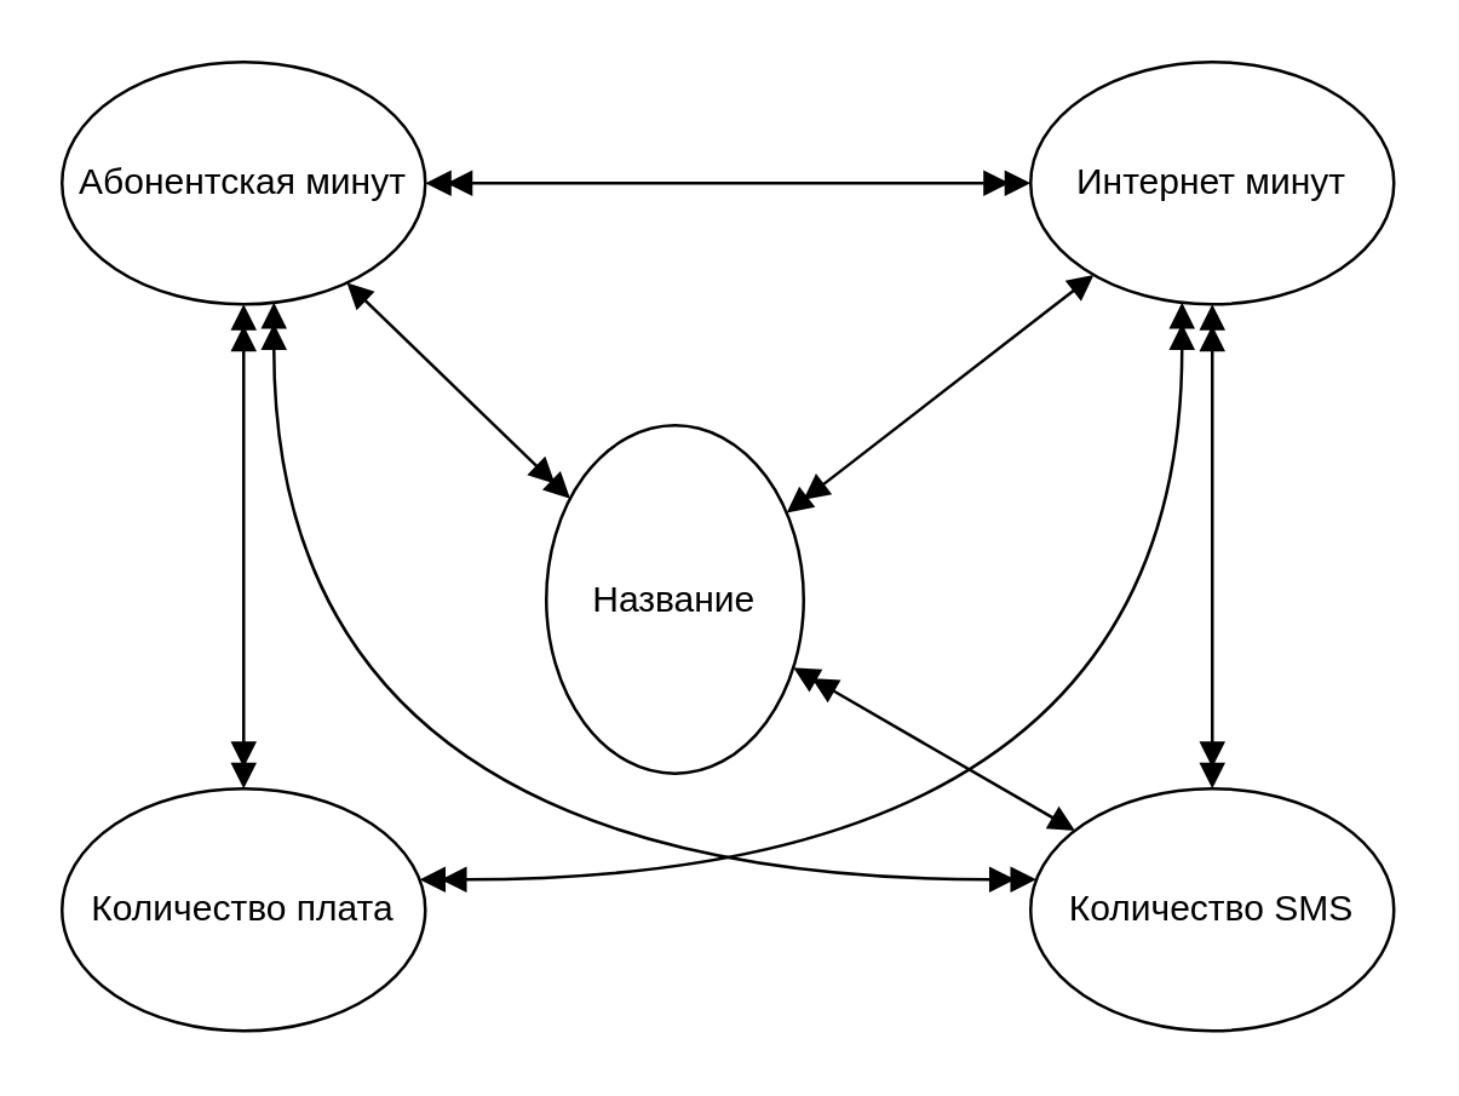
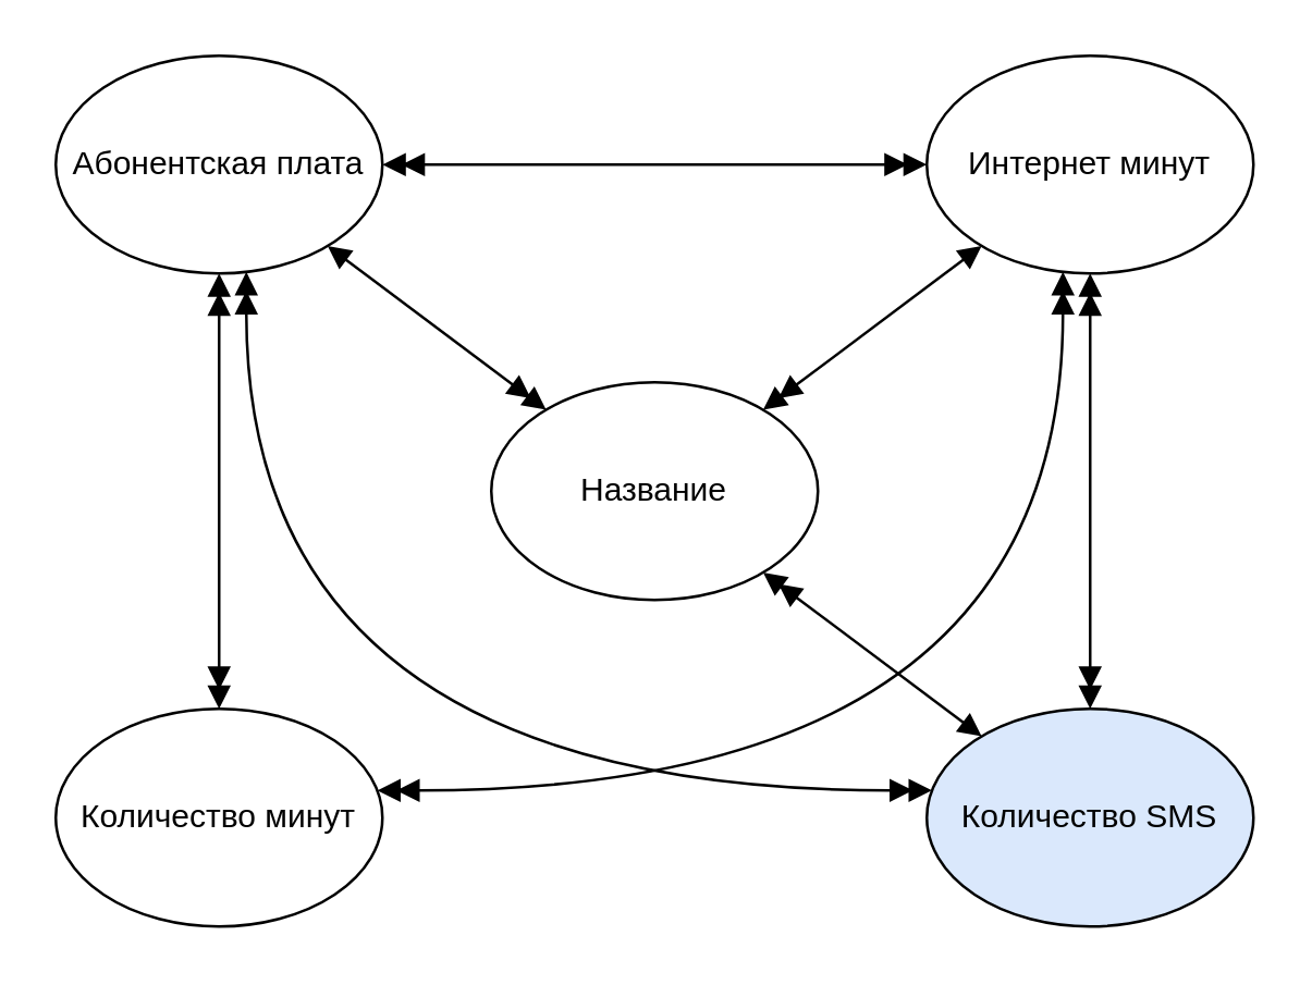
- <mxCell id="3" value="Абонентская минут" style="ellipse;whiteSpace=wrap;html=1;" parent="1" vertex="1"><mxGeometry x="20" y="20" width="120" height="80" as="geometry" /></mxCell>
+ <mxCell id="3" value="Абонентская плата" style="ellipse;whiteSpace=wrap;html=1;" parent="1" vertex="1"><mxGeometry x="20" y="20" width="120" height="80" as="geometry" /></mxCell>
- <mxCell id="2" value="Название" style="ellipse;whiteSpace=wrap;html=1;" parent="1" vertex="1"><mxGeometry x="180" y="140" width="85" height="115" as="geometry" /></mxCell>
+ <mxCell id="2" value="Название" style="ellipse;whiteSpace=wrap;html=1;" parent="1" vertex="1"><mxGeometry x="180" y="140" width="120" height="80" as="geometry" /></mxCell>
- <mxCell id="5" value="Количество плата" style="ellipse;whiteSpace=wrap;html=1;" parent="1" vertex="1"><mxGeometry x="20" y="260" width="120" height="80" as="geometry" /></mxCell>
+ <mxCell id="5" value="Количество минут" style="ellipse;whiteSpace=wrap;html=1;" parent="1" vertex="1"><mxGeometry x="20" y="260" width="120" height="80" as="geometry" /></mxCell>
- <mxCell id="6" value="Количество SMS" style="ellipse;whiteSpace=wrap;html=1;" parent="1" vertex="1"><mxGeometry x="340" y="260" width="120" height="80" as="geometry" /></mxCell>
+ <mxCell id="6" value="Количество SMS" style="ellipse;whiteSpace=wrap;html=1;fillColor=#dae8fc;" parent="1" vertex="1"><mxGeometry x="340" y="260" width="120" height="80" as="geometry" /></mxCell>
